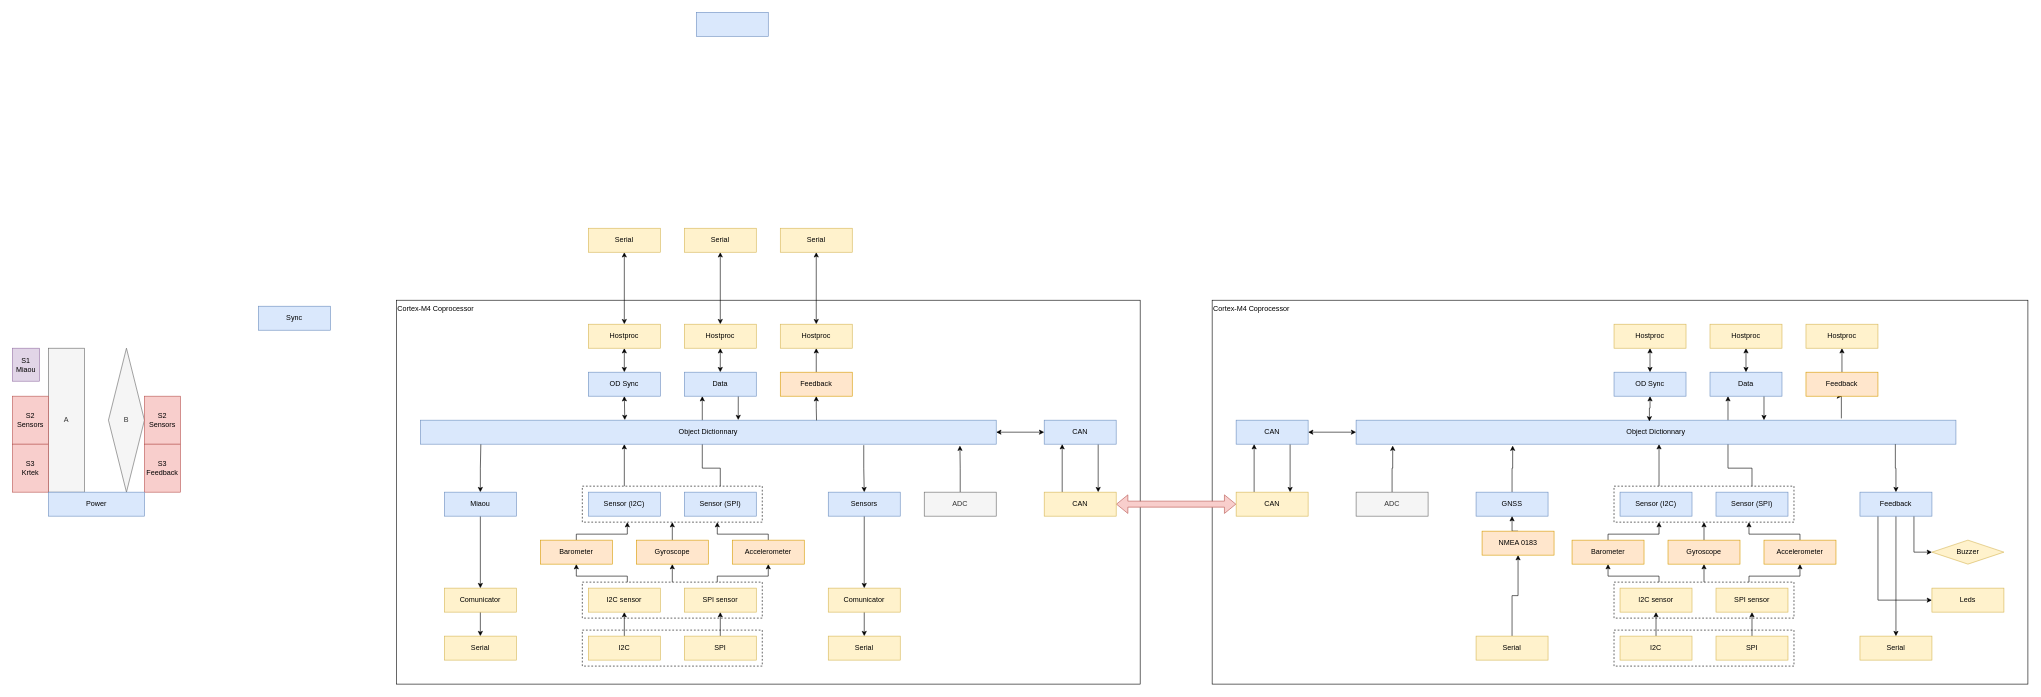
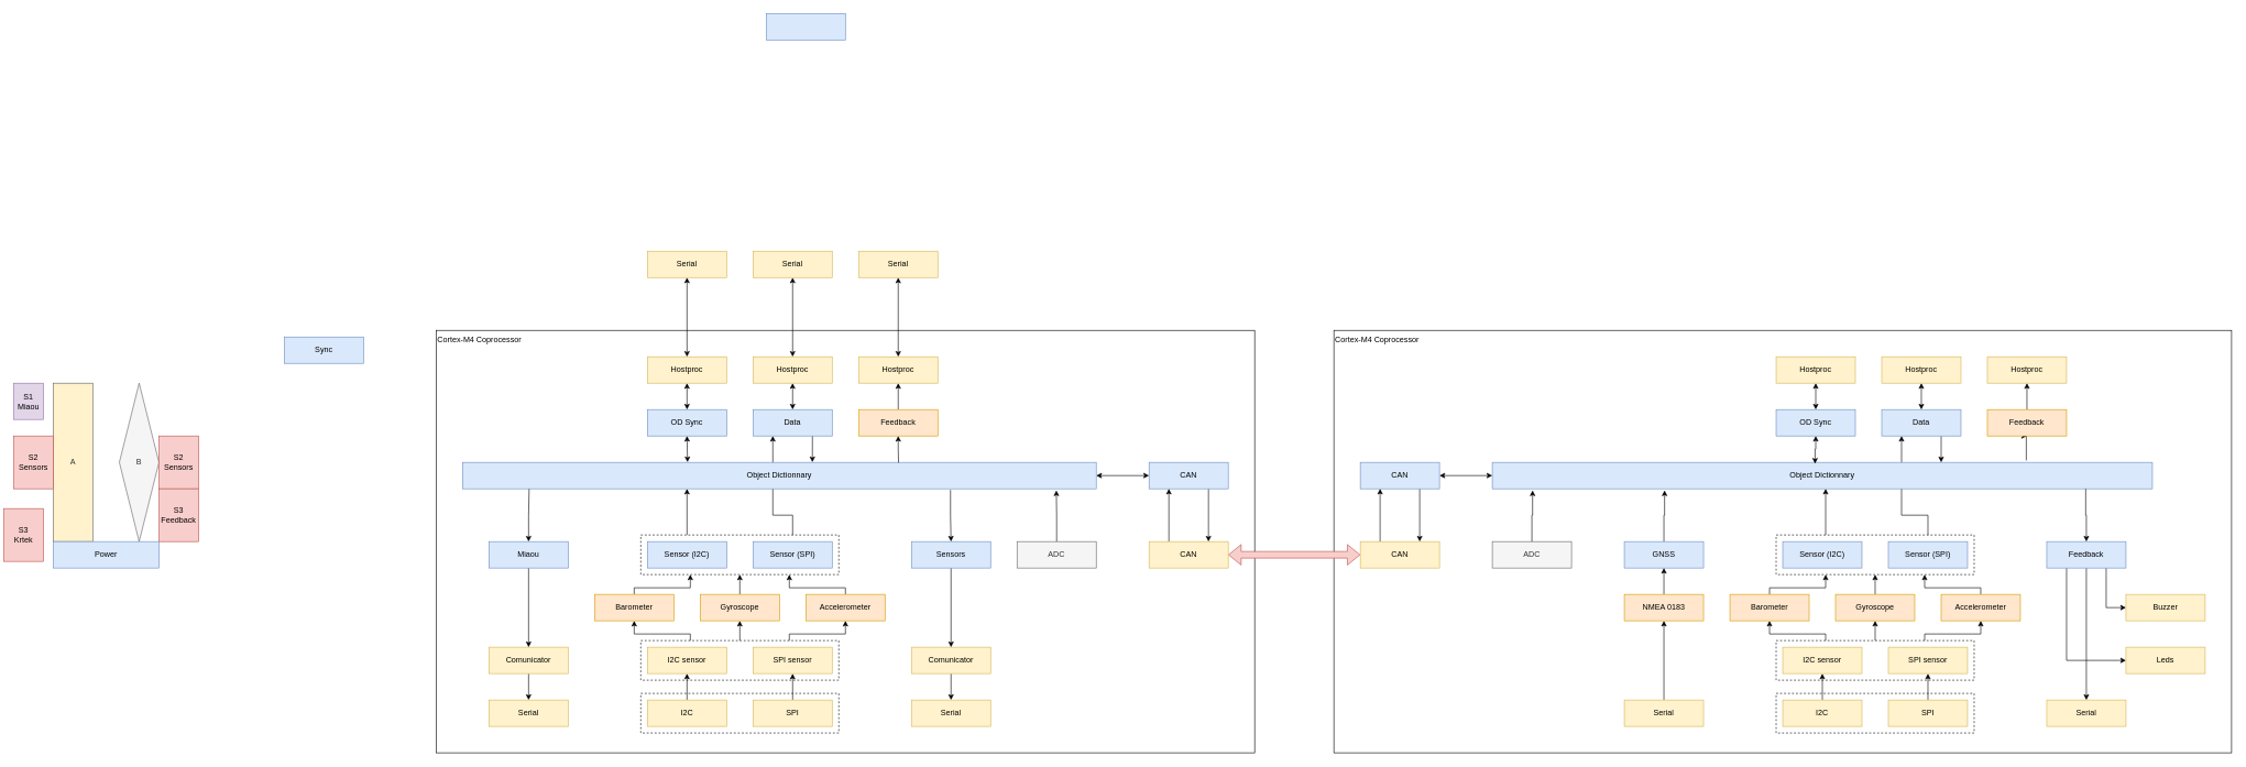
- <mxCell id="25" value="A" style="rounded=0;whiteSpace=wrap;html=1;fillColor=#f5f5f5;fontColor=#333333;strokeColor=#666666;" vertex="1" parent="1"><mxGeometry x="80" y="580" width="60" height="240" as="geometry" /></mxCell>
+ <mxCell id="25" value="A" style="rounded=0;whiteSpace=wrap;html=1;fillColor=#fff2cc;fontColor=#333333;strokeColor=#666666;" vertex="1" parent="1"><mxGeometry x="80" y="580" width="60" height="240" as="geometry" /></mxCell>
- <mxCell id="30" value="S3&lt;br&gt;Krtek" style="rounded=0;whiteSpace=wrap;html=1;fillColor=#f8cecc;strokeColor=#b85450;" vertex="1" parent="1"><mxGeometry x="20" y="740" width="60" height="80" as="geometry" /></mxCell>
+ <mxCell id="30" value="S3&lt;br&gt;Krtek" style="rounded=0;whiteSpace=wrap;html=1;fillColor=#f8cecc;strokeColor=#b85450;" vertex="1" parent="1"><mxGeometry x="5" y="770" width="60" height="80" as="geometry" /></mxCell>
- <mxCell id="124" value="NMEA 0183" style="rounded=0;whiteSpace=wrap;html=1;fillColor=#ffe6cc;strokeColor=#d79b00;" vertex="1" parent="1"><mxGeometry x="2470" y="885" width="120" height="40" as="geometry" /></mxCell>
+ <mxCell id="124" value="NMEA 0183" style="rounded=0;whiteSpace=wrap;html=1;fillColor=#ffe6cc;strokeColor=#d79b00;" vertex="1" parent="1"><mxGeometry x="2460" y="900" width="120" height="40" as="geometry" /></mxCell>
- <mxCell id="125" value="Buzzer" style="rhombus;whiteSpace=wrap;html=1;fillColor=#fff2cc;strokeColor=#d6b656;" vertex="1" parent="1"><mxGeometry x="3220" y="900" width="120" height="40" as="geometry" /></mxCell>
+ <mxCell id="125" value="Buzzer" style="rounded=0;whiteSpace=wrap;html=1;fillColor=#fff2cc;strokeColor=#d6b656;" vertex="1" parent="1"><mxGeometry x="3220" y="900" width="120" height="40" as="geometry" /></mxCell>
